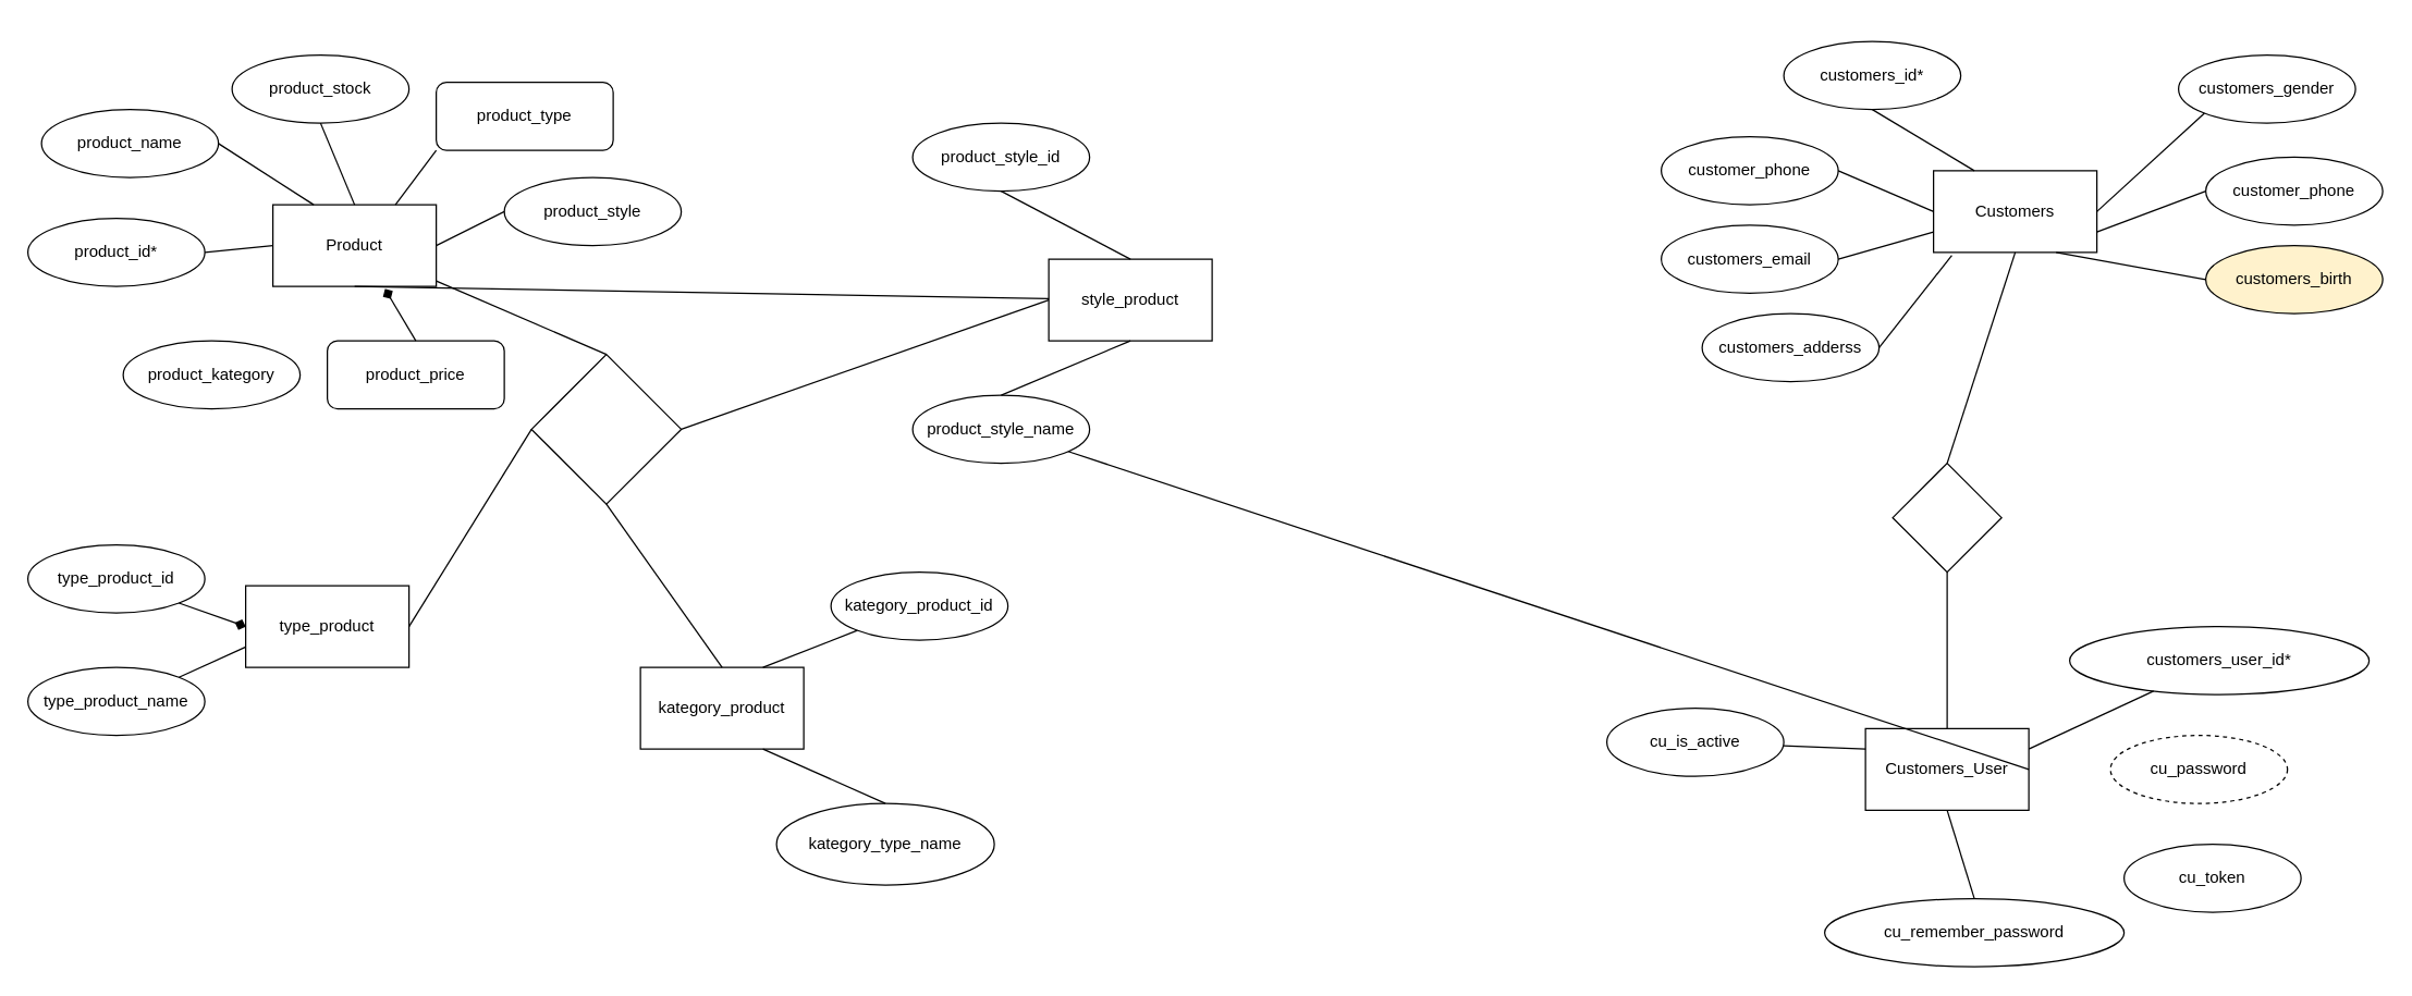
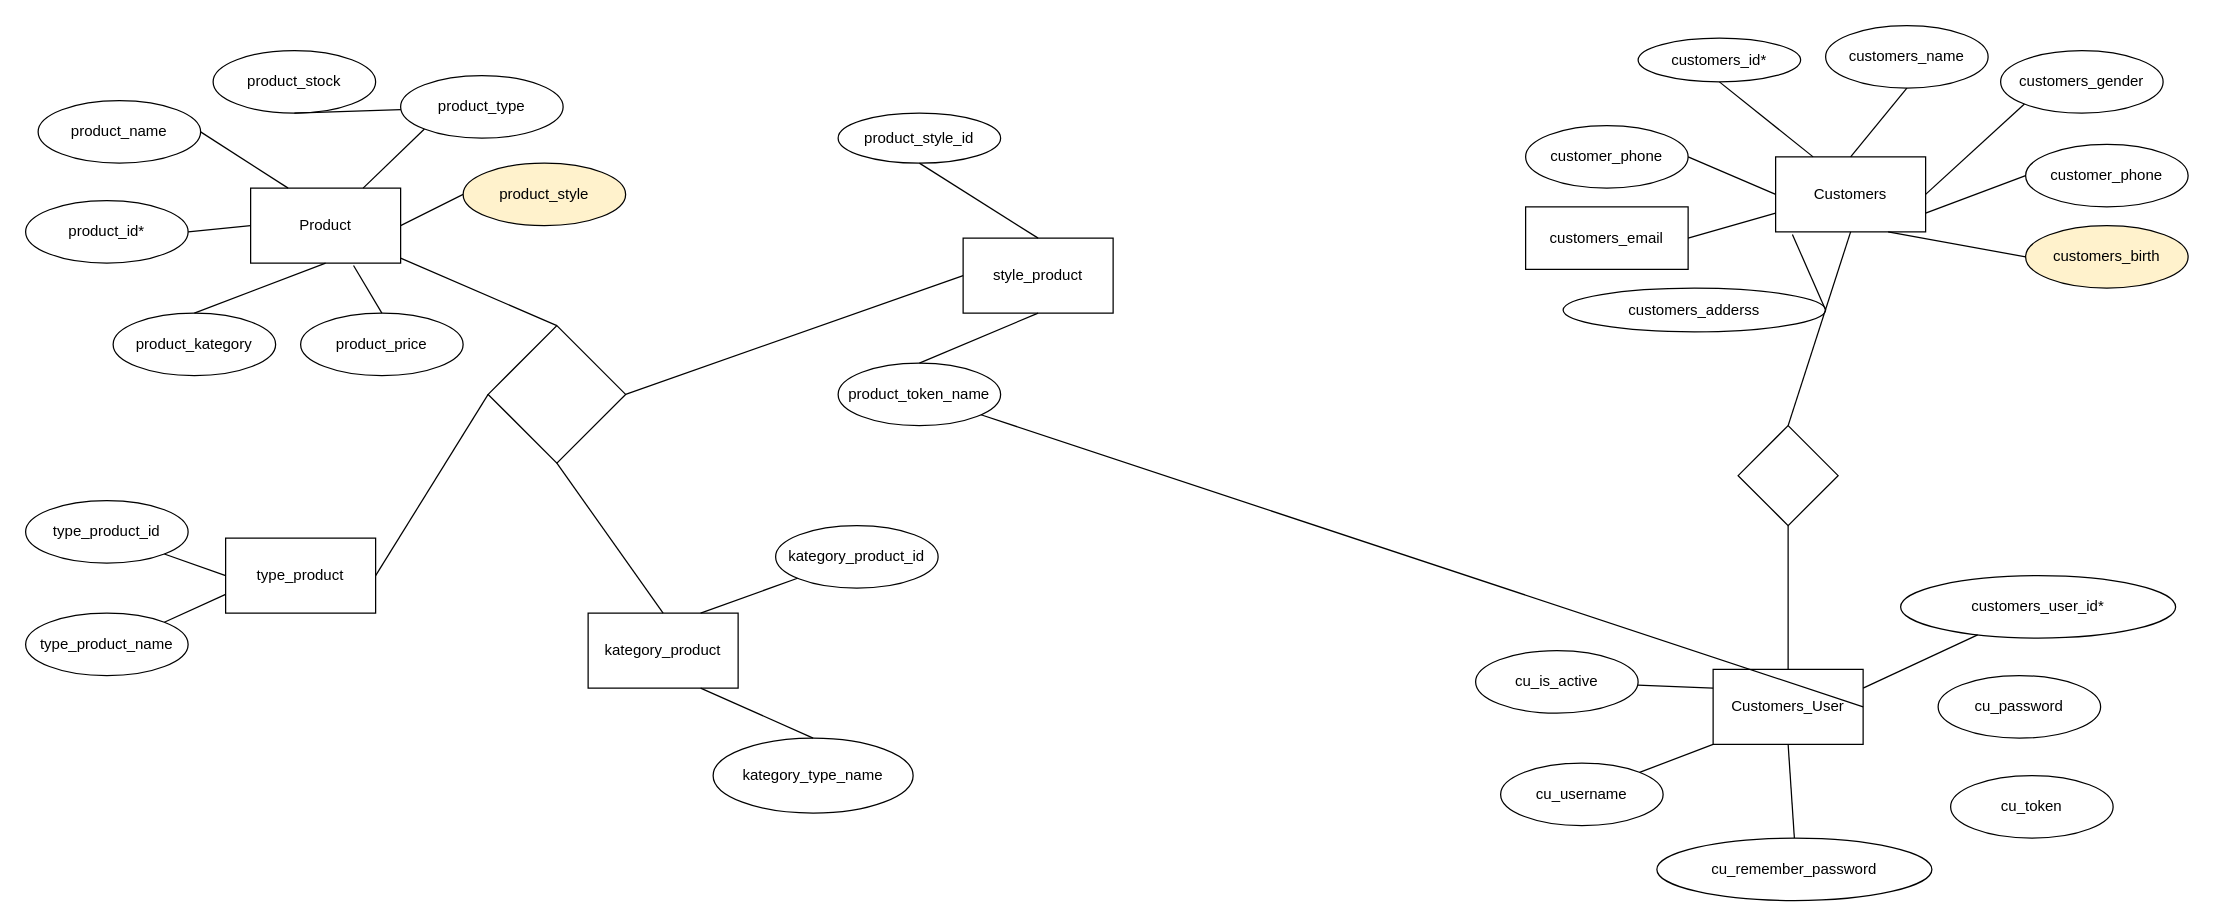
+ <mxCell id="39" value="customers_name" style="ellipse;whiteSpace=wrap;html=1;" vertex="1" parent="1"><mxGeometry x="1460" y="20" width="130" height="50" as="geometry" /></mxCell>
- <mxCell id="38" value="customers_id*" style="ellipse;whiteSpace=wrap;html=1;" vertex="1" parent="1"><mxGeometry x="1310" y="30" width="130" height="50" as="geometry" /></mxCell>
+ <mxCell id="38" value="customers_id*" style="ellipse;whiteSpace=wrap;html=1;" vertex="1" parent="1"><mxGeometry x="1310" y="30" width="130" height="35" as="geometry" /></mxCell>
- <mxCell id="8" value="product_type" style="whiteSpace=wrap;html=1;rounded=1;" vertex="1" parent="1"><mxGeometry x="320" y="60" width="130" height="50" as="geometry" /></mxCell>
+ <mxCell id="8" value="product_type" style="ellipse;whiteSpace=wrap;html=1;" vertex="1" parent="1"><mxGeometry x="320" y="60" width="130" height="50" as="geometry" /></mxCell>
+ <mxCell id="57" value="" style="endArrow=none;html=1;entryX=0.5;entryY=1;entryDx=0;entryDy=0;exitX=0.5;exitY=0;exitDx=0;exitDy=0;" edge="1" parent="1" source="37" target="39"><mxGeometry width="50" height="50" relative="1" as="geometry"><mxPoint x="1360" y="310" as="sourcePoint" /><mxPoint x="1410" y="260" as="targetPoint" /></mxGeometry></mxCell>
- <mxCell id="16" value="product_style_id" style="ellipse;whiteSpace=wrap;html=1;" vertex="1" parent="1"><mxGeometry x="670" y="90" width="130" height="50" as="geometry" /></mxCell>
+ <mxCell id="16" value="product_style_id" style="ellipse;whiteSpace=wrap;html=1;" vertex="1" parent="1"><mxGeometry x="670" y="90" width="130" height="40" as="geometry" /></mxCell>
- <mxCell id="22" value="" style="endArrow=none;html=1;exitX=0.5;exitY=1;exitDx=0;exitDy=0;entryX=0.5;entryY=0;entryDx=0;entryDy=0;" edge="1" parent="1" source="6" target="2"><mxGeometry width="50" height="50" relative="1" as="geometry"><mxPoint x="170" y="115" as="sourcePoint" /><mxPoint x="240" y="160" as="targetPoint" /></mxGeometry></mxCell>
+ <mxCell id="22" value="" style="endArrow=none;html=1;exitX=0.5;exitY=1;exitDx=0;exitDy=0;" edge="1" parent="1" source="6" target="8"><mxGeometry width="50" height="50" relative="1" as="geometry"><mxPoint x="170" y="115" as="sourcePoint" /><mxPoint x="240" y="160" as="targetPoint" /></mxGeometry></mxCell>
- <mxCell id="10" value="product_style" style="ellipse;whiteSpace=wrap;html=1;" vertex="1" parent="1"><mxGeometry x="370" y="130" width="130" height="50" as="geometry" /></mxCell>
+ <mxCell id="10" value="product_style" style="ellipse;whiteSpace=wrap;html=1;fillColor=#fff2cc;" vertex="1" parent="1"><mxGeometry x="370" y="130" width="130" height="50" as="geometry" /></mxCell>
- <mxCell id="45" value="customers_email" style="ellipse;whiteSpace=wrap;html=1;" vertex="1" parent="1"><mxGeometry x="1220" y="165" width="130" height="50" as="geometry" /></mxCell>
+ <mxCell id="45" value="customers_email" style="whiteSpace=wrap;html=1;rounded=0;" vertex="1" parent="1"><mxGeometry x="1220" y="165" width="130" height="50" as="geometry" /></mxCell>
- <mxCell id="19" value="" style="endArrow=none;html=1;exitX=0.5;exitY=1;exitDx=0;exitDy=0;" edge="1" parent="1" source="2" target="15"><mxGeometry width="50" height="50" relative="1" as="geometry"><mxPoint x="420" y="390" as="sourcePoint" /><mxPoint x="470" y="340" as="targetPoint" /></mxGeometry></mxCell>
+ <mxCell id="19" value="" style="endArrow=none;html=1;exitX=0.5;exitY=1;exitDx=0;exitDy=0;entryX=0.5;entryY=0;entryDx=0;entryDy=0;" edge="1" parent="1" source="2" target="9"><mxGeometry width="50" height="50" relative="1" as="geometry"><mxPoint x="420" y="390" as="sourcePoint" /><mxPoint x="470" y="340" as="targetPoint" /></mxGeometry></mxCell>
- <mxCell id="36" value="" style="endArrow=diamond;html=1;entryX=0.686;entryY=1.031;entryDx=0;entryDy=0;entryPerimeter=0;exitX=0.5;exitY=0;exitDx=0;exitDy=0;" edge="1" parent="1" source="35" target="2"><mxGeometry width="50" height="50" relative="1" as="geometry"><mxPoint x="360" y="320" as="sourcePoint" /><mxPoint x="410" y="270" as="targetPoint" /></mxGeometry></mxCell>
+ <mxCell id="36" value="" style="endArrow=none;html=1;entryX=0.686;entryY=1.031;entryDx=0;entryDy=0;entryPerimeter=0;exitX=0.5;exitY=0;exitDx=0;exitDy=0;" edge="1" parent="1" source="35" target="2"><mxGeometry width="50" height="50" relative="1" as="geometry"><mxPoint x="360" y="320" as="sourcePoint" /><mxPoint x="410" y="270" as="targetPoint" /></mxGeometry></mxCell>
- <mxCell id="40" value="customers_adderss" style="ellipse;whiteSpace=wrap;html=1;" vertex="1" parent="1"><mxGeometry x="1250" y="230" width="130" height="50" as="geometry" /></mxCell>
+ <mxCell id="40" value="customers_adderss" style="ellipse;whiteSpace=wrap;html=1;" vertex="1" parent="1"><mxGeometry x="1250" y="230" width="210" height="35" as="geometry" /></mxCell>
- <mxCell id="35" value="product_price" style="whiteSpace=wrap;html=1;rounded=1;" vertex="1" parent="1"><mxGeometry x="240" y="250" width="130" height="50" as="geometry" /></mxCell>
+ <mxCell id="35" value="product_price" style="ellipse;whiteSpace=wrap;html=1;" vertex="1" parent="1"><mxGeometry x="240" y="250" width="130" height="50" as="geometry" /></mxCell>
- <mxCell id="17" value="product_style_name" style="ellipse;whiteSpace=wrap;html=1;" vertex="1" parent="1"><mxGeometry x="670" y="290" width="130" height="50" as="geometry" /></mxCell>
+ <mxCell id="17" value="product_token_name" style="ellipse;whiteSpace=wrap;html=1;" vertex="1" parent="1"><mxGeometry x="670" y="290" width="130" height="50" as="geometry" /></mxCell>
- <mxCell id="13" value="kategory_product_id" style="ellipse;whiteSpace=wrap;html=1;" vertex="1" parent="1"><mxGeometry x="610" y="420" width="130" height="50" as="geometry" /></mxCell>
+ <mxCell id="13" value="kategory_product_id" style="ellipse;whiteSpace=wrap;html=1;" vertex="1" parent="1"><mxGeometry x="620" y="420" width="130" height="50" as="geometry" /></mxCell>
- <mxCell id="25" value="" style="endArrow=diamond;html=1;exitX=1;exitY=1;exitDx=0;exitDy=0;entryX=0;entryY=0.5;entryDx=0;entryDy=0;" edge="1" parent="1" source="5" target="4"><mxGeometry width="50" height="50" relative="1" as="geometry"><mxPoint x="380" y="400" as="sourcePoint" /><mxPoint x="430" y="350" as="targetPoint" /></mxGeometry></mxCell>
+ <mxCell id="25" value="" style="endArrow=none;html=1;exitX=1;exitY=1;exitDx=0;exitDy=0;entryX=0;entryY=0.5;entryDx=0;entryDy=0;" edge="1" parent="1" source="5" target="4"><mxGeometry width="50" height="50" relative="1" as="geometry"><mxPoint x="380" y="400" as="sourcePoint" /><mxPoint x="430" y="350" as="targetPoint" /></mxGeometry></mxCell>
- <mxCell id="52" value="cu_password" style="ellipse;whiteSpace=wrap;html=1;dashed=1;" vertex="1" parent="1"><mxGeometry x="1550" y="540" width="130" height="50" as="geometry" /></mxCell>
+ <mxCell id="52" value="cu_password" style="ellipse;whiteSpace=wrap;html=1;" vertex="1" parent="1"><mxGeometry x="1550" y="540" width="130" height="50" as="geometry" /></mxCell>
+ <mxCell id="67" value="" style="endArrow=none;html=1;exitX=0;exitY=1;exitDx=0;exitDy=0;" edge="1" parent="1" source="47" target="46"><mxGeometry width="50" height="50" relative="1" as="geometry"><mxPoint x="1440" y="605" as="sourcePoint" /><mxPoint x="1460" y="670" as="targetPoint" /></mxGeometry></mxCell>
+ <mxCell id="46" value="cu_username" style="ellipse;whiteSpace=wrap;html=1;" vertex="1" parent="1"><mxGeometry x="1200" y="610" width="130" height="50" as="geometry" /></mxCell>
- <mxCell id="50" value="cu_remember_password" style="ellipse;whiteSpace=wrap;html=1;" vertex="1" parent="1"><mxGeometry x="1340" y="660" width="220" height="50" as="geometry" /></mxCell>
+ <mxCell id="50" value="cu_remember_password" style="ellipse;whiteSpace=wrap;html=1;" vertex="1" parent="1"><mxGeometry x="1325" y="670" width="220" height="50" as="geometry" /></mxCell>
